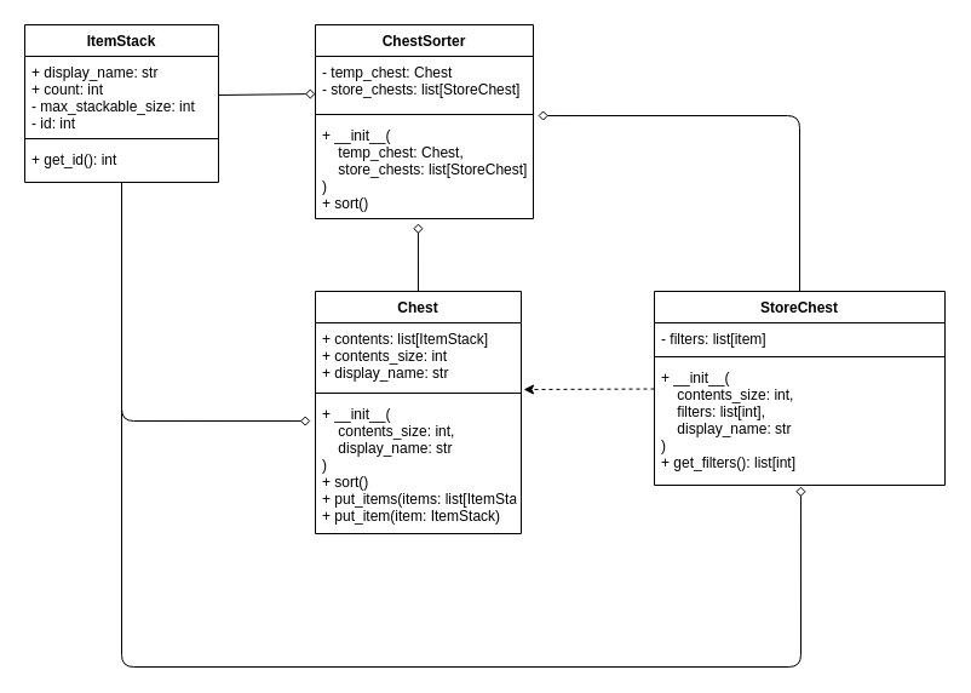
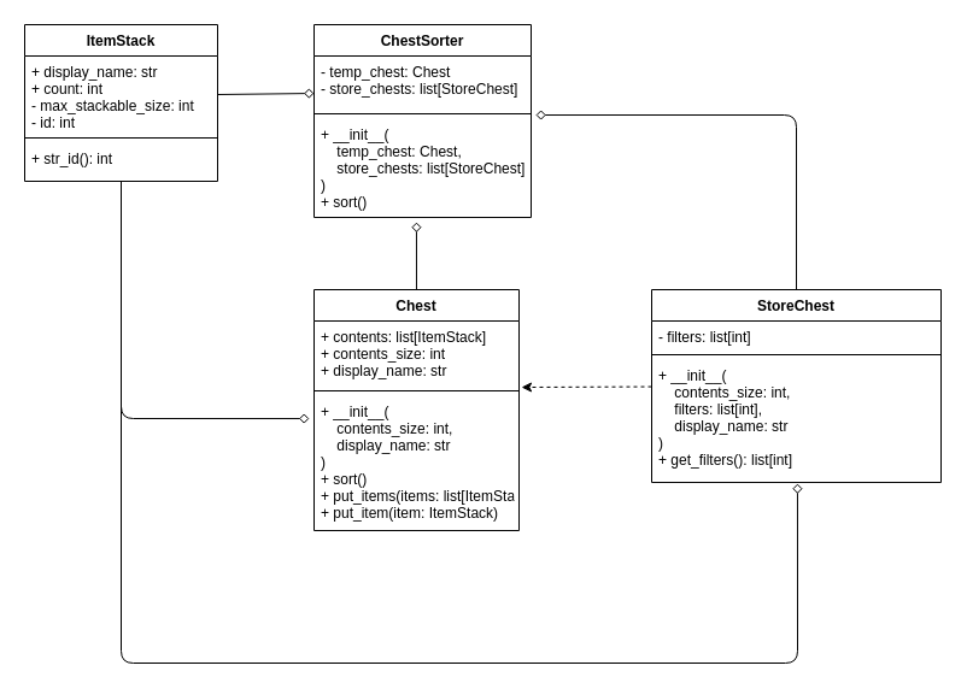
- <mxCell id="8" value="+ get_id(): int" style="text;strokeColor=none;fillColor=none;align=left;verticalAlign=top;spacingLeft=4;spacingRight=4;overflow=hidden;rotatable=0;points=[[0,0.5],[1,0.5]];portConstraint=eastwest;" parent="5" vertex="1"><mxGeometry y="98" width="160" height="32" as="geometry" /></mxCell>
+ <mxCell id="8" value="+ str_id(): int" style="text;strokeColor=none;fillColor=none;align=left;verticalAlign=top;spacingLeft=4;spacingRight=4;overflow=hidden;rotatable=0;points=[[0,0.5],[1,0.5]];portConstraint=eastwest;" parent="5" vertex="1"><mxGeometry y="98" width="160" height="32" as="geometry" /></mxCell>
- <mxCell id="12" value="- filters: list[item]" style="text;strokeColor=none;fillColor=none;align=left;verticalAlign=top;spacingLeft=4;spacingRight=4;overflow=hidden;rotatable=0;points=[[0,0.5],[1,0.5]];portConstraint=eastwest;" parent="11" vertex="1"><mxGeometry y="26" width="240" height="24" as="geometry" /></mxCell>
+ <mxCell id="12" value="- filters: list[int]" style="text;strokeColor=none;fillColor=none;align=left;verticalAlign=top;spacingLeft=4;spacingRight=4;overflow=hidden;rotatable=0;points=[[0,0.5],[1,0.5]];portConstraint=eastwest;" parent="11" vertex="1"><mxGeometry y="26" width="240" height="24" as="geometry" /></mxCell>
